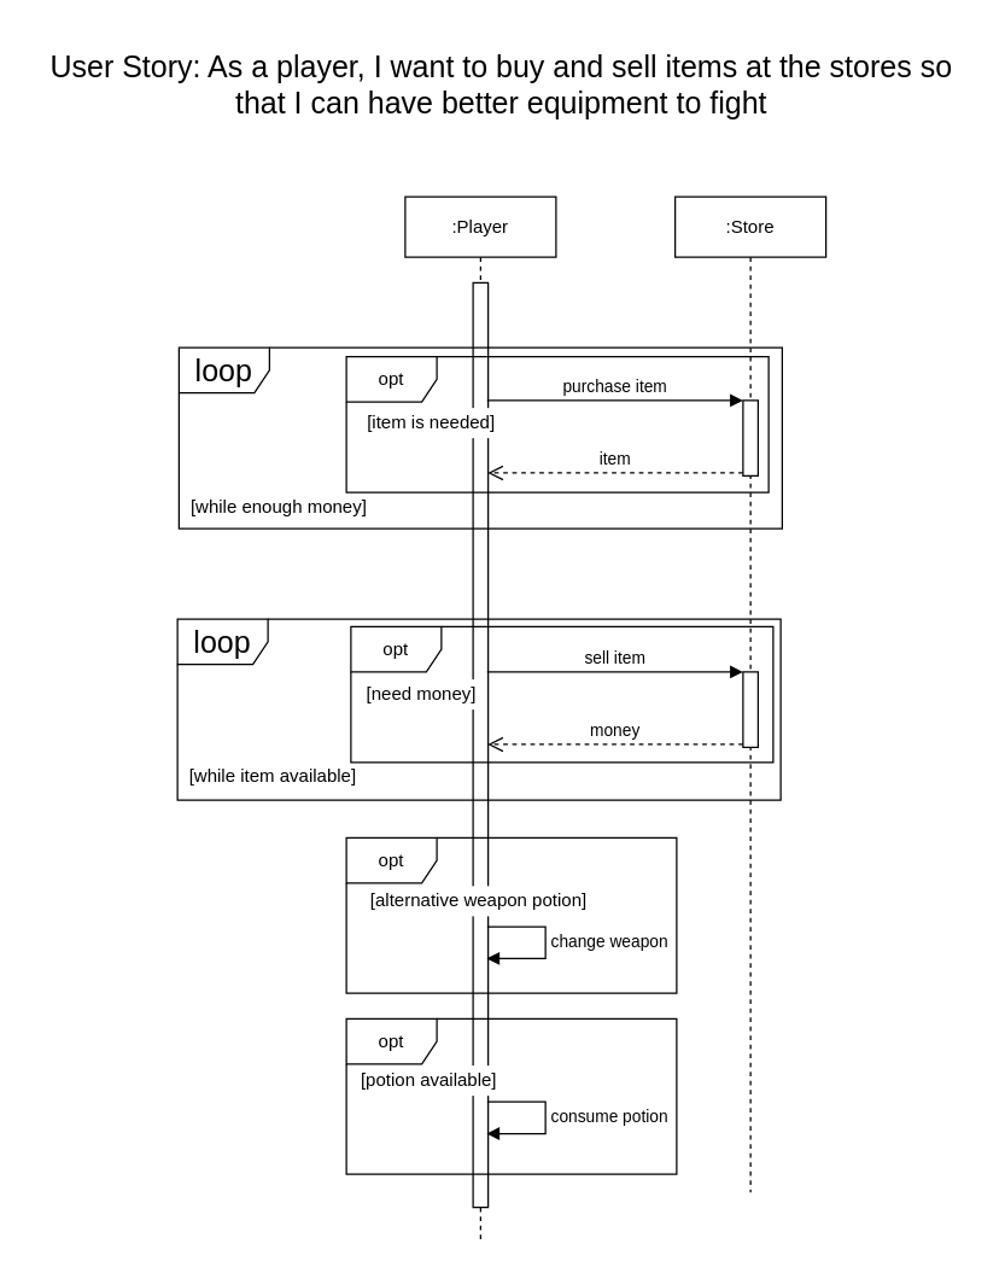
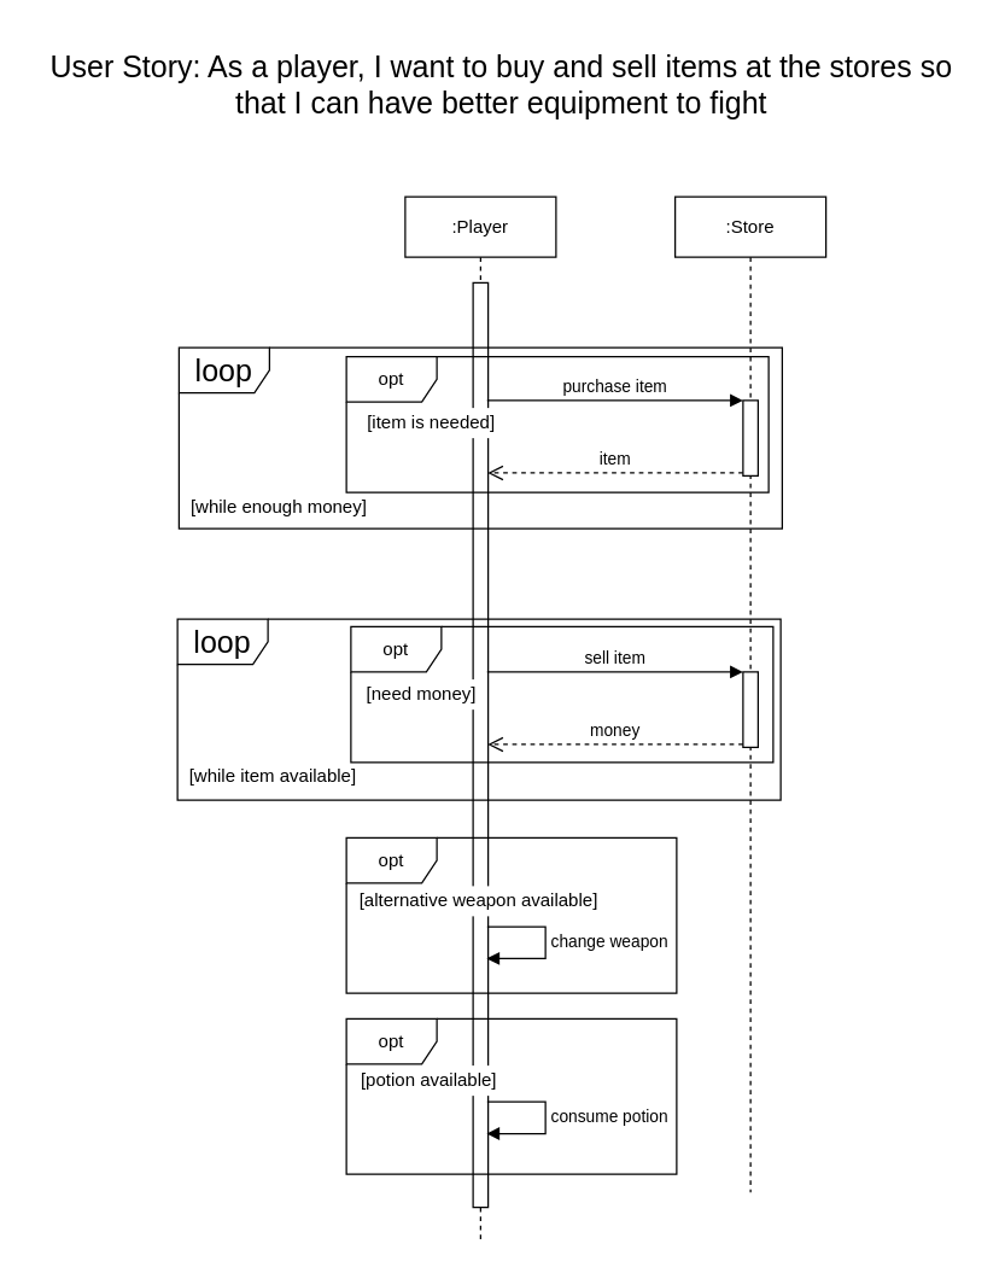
- <mxCell id="9" value="[alternative weapon potion]" style="text;html=1;strokeColor=none;align=center;verticalAlign=middle;whiteSpace=wrap;rounded=0;fillColor=#ffffff;" parent="1" vertex="1"><mxGeometry x="232" y="587" width="170" height="20" as="geometry" /></mxCell>
+ <mxCell id="9" value="[alternative weapon available]" style="text;html=1;strokeColor=none;align=center;verticalAlign=middle;whiteSpace=wrap;rounded=0;fillColor=#ffffff;" parent="1" vertex="1"><mxGeometry x="232" y="587" width="170" height="20" as="geometry" /></mxCell>
